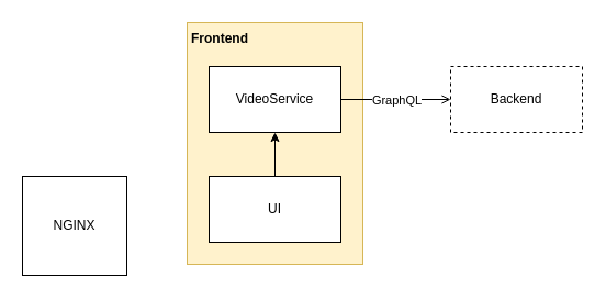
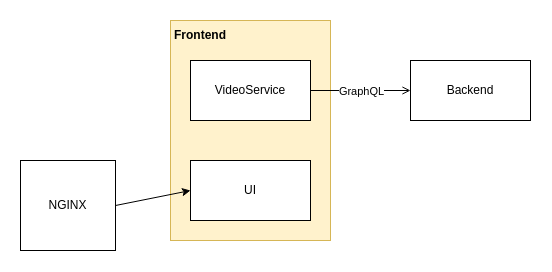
- <mxCell id="3" value="Backend&lt;br&gt;" style="rounded=0;whiteSpace=wrap;html=1;dashed=1;" parent="1" vertex="1"><mxGeometry x="410" y="60" width="120" height="60" as="geometry" /></mxCell>
+ <mxCell id="3" value="Backend&lt;br&gt;" style="rounded=0;whiteSpace=wrap;html=1;" parent="1" vertex="1"><mxGeometry x="410" y="60" width="120" height="60" as="geometry" /></mxCell>
- <mxCell id="11" value="" style="endArrow=classic;html=1;rounded=0;exitX=0.5;exitY=0;exitDx=0;exitDy=0;entryX=0.5;entryY=1;entryDx=0;entryDy=0;" edge="1" parent="1" source="6" target="4"><mxGeometry width="50" height="50" relative="1" as="geometry"><mxPoint x="440" y="279.048" as="sourcePoint" /><mxPoint x="530" y="270" as="targetPoint" /></mxGeometry></mxCell>
+ <mxCell id="10" value="" style="endArrow=classic;html=1;rounded=0;exitX=1;exitY=0.5;exitDx=0;exitDy=0;entryX=0;entryY=0.5;entryDx=0;entryDy=0;" parent="1" source="9" target="6" edge="1"><mxGeometry width="50" height="50" relative="1" as="geometry"><mxPoint x="80" y="130" as="sourcePoint" /><mxPoint x="130" y="80" as="targetPoint" /></mxGeometry></mxCell>
